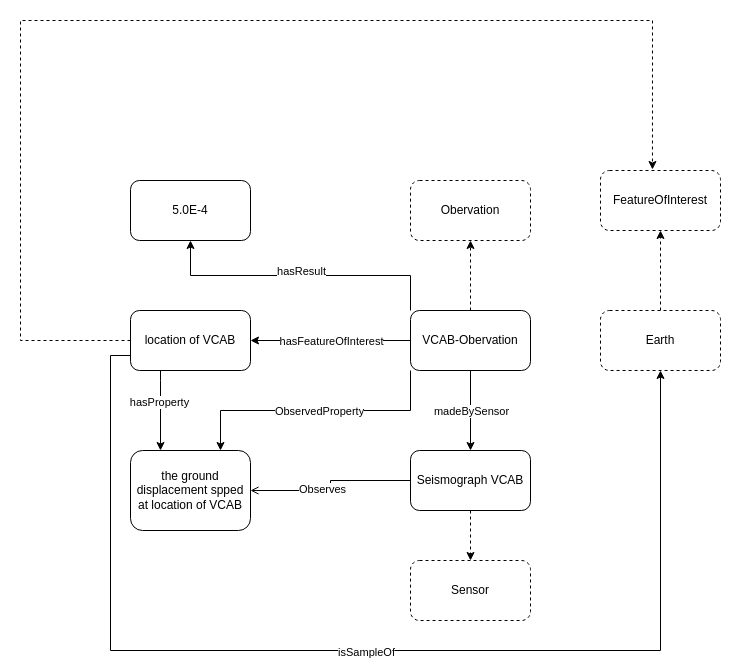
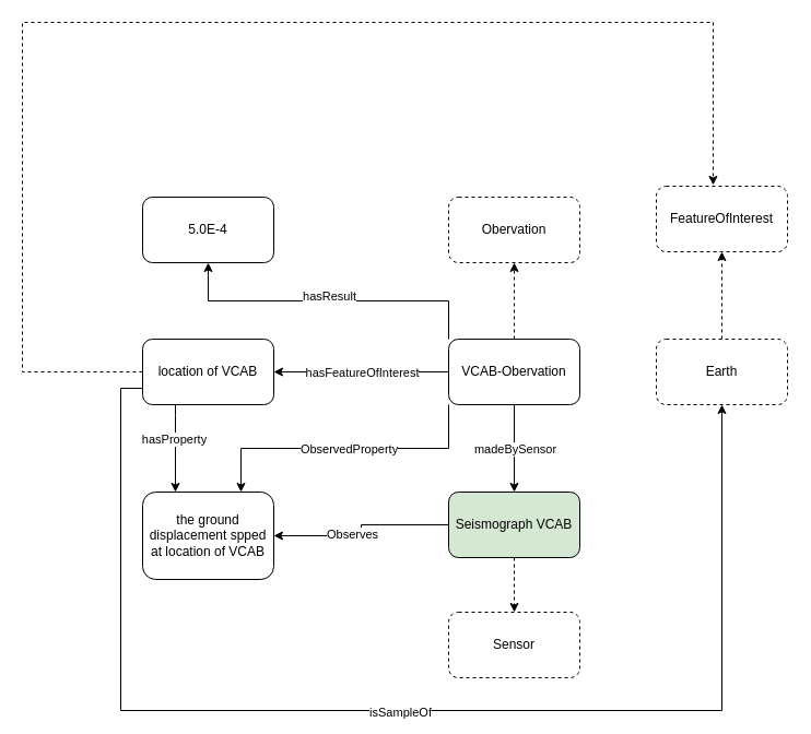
- <mxCell id="24" value="Seismograph VCAB" style="rounded=1;whiteSpace=wrap;html=1;" parent="1" vertex="1"><mxGeometry x="410" y="450" width="120" height="60" as="geometry" /></mxCell>
+ <mxCell id="24" value="Seismograph VCAB" style="rounded=1;whiteSpace=wrap;html=1;fillColor=#d5e8d4;" parent="1" vertex="1"><mxGeometry x="410" y="450" width="120" height="60" as="geometry" /></mxCell>
- <mxCell id="22" style="edgeStyle=orthogonalEdgeStyle;rounded=0;orthogonalLoop=1;jettySize=auto;html=1;entryX=1;entryY=0.5;entryDx=0;entryDy=0;endArrow=open;" parent="1" source="24" target="25" edge="1"><mxGeometry relative="1" as="geometry" /></mxCell>
+ <mxCell id="22" style="edgeStyle=orthogonalEdgeStyle;rounded=0;orthogonalLoop=1;jettySize=auto;html=1;entryX=1;entryY=0.5;entryDx=0;entryDy=0;" parent="1" source="24" target="25" edge="1"><mxGeometry relative="1" as="geometry" /></mxCell>
